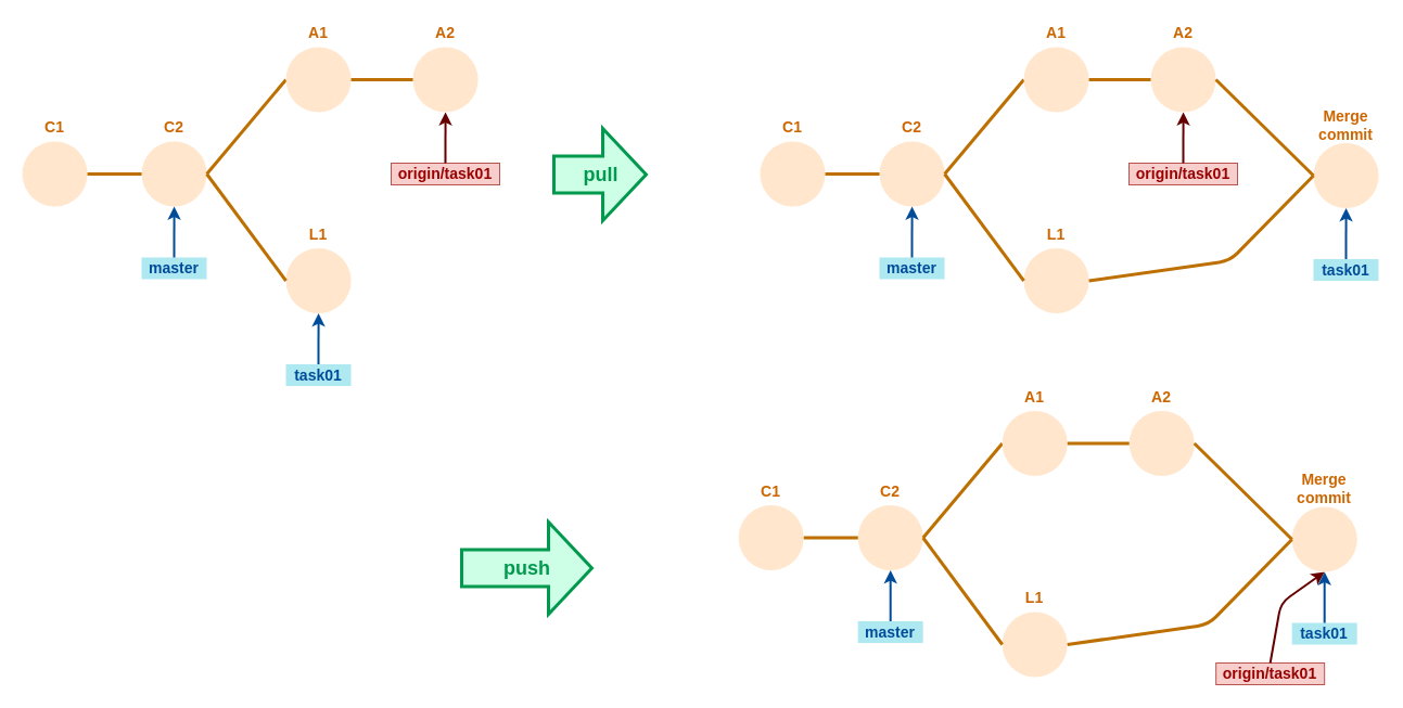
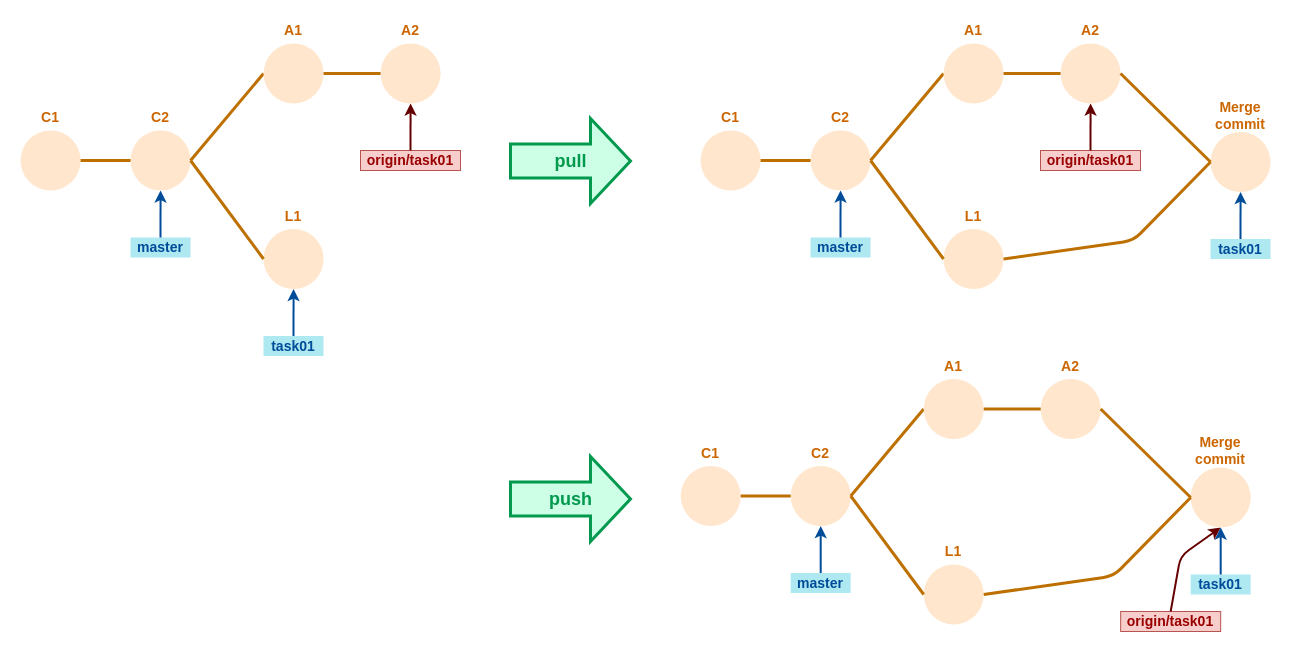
- <mxCell id="22" value="&lt;font style=&quot;font-size: 18px&quot; color=&quot;#00994d&quot;&gt;&lt;b&gt;pull&lt;/b&gt;&lt;/font&gt;" style="html=1;shadow=0;dashed=0;align=center;verticalAlign=middle;shape=mxgraph.arrows2.arrow;dy=0.6;dx=40;notch=0;fontColor=#990000;strokeWidth=3;strokeColor=#00994D;fillColor=#CCFFE6;" vertex="1" parent="1"><mxGeometry x="510" y="118" width="85" height="85" as="geometry" /></mxCell>
+ <mxCell id="22" value="&lt;font style=&quot;font-size: 18px&quot; color=&quot;#00994d&quot;&gt;&lt;b&gt;pull&lt;/b&gt;&lt;/font&gt;" style="html=1;shadow=0;dashed=0;align=center;verticalAlign=middle;shape=mxgraph.arrows2.arrow;dy=0.6;dx=40;notch=0;fontColor=#990000;strokeWidth=3;strokeColor=#00994D;fillColor=#CCFFE6;" vertex="1" parent="1"><mxGeometry x="510" y="118" width="120" height="85" as="geometry" /></mxCell>
- <mxCell id="47" value="&lt;font style=&quot;font-size: 18px&quot; color=&quot;#00994d&quot;&gt;&lt;b&gt;push&lt;/b&gt;&lt;/font&gt;" style="html=1;shadow=0;dashed=0;align=center;verticalAlign=middle;shape=mxgraph.arrows2.arrow;dy=0.6;dx=40;notch=0;fontColor=#990000;strokeWidth=3;strokeColor=#00994D;fillColor=#CCFFE6;" vertex="1" parent="1"><mxGeometry x="425" y="481" width="120" height="85" as="geometry" /></mxCell>
+ <mxCell id="47" value="&lt;font style=&quot;font-size: 18px&quot; color=&quot;#00994d&quot;&gt;&lt;b&gt;push&lt;/b&gt;&lt;/font&gt;" style="html=1;shadow=0;dashed=0;align=center;verticalAlign=middle;shape=mxgraph.arrows2.arrow;dy=0.6;dx=40;notch=0;fontColor=#990000;strokeWidth=3;strokeColor=#00994D;fillColor=#CCFFE6;" vertex="1" parent="1"><mxGeometry x="510" y="456" width="120" height="85" as="geometry" /></mxCell>
